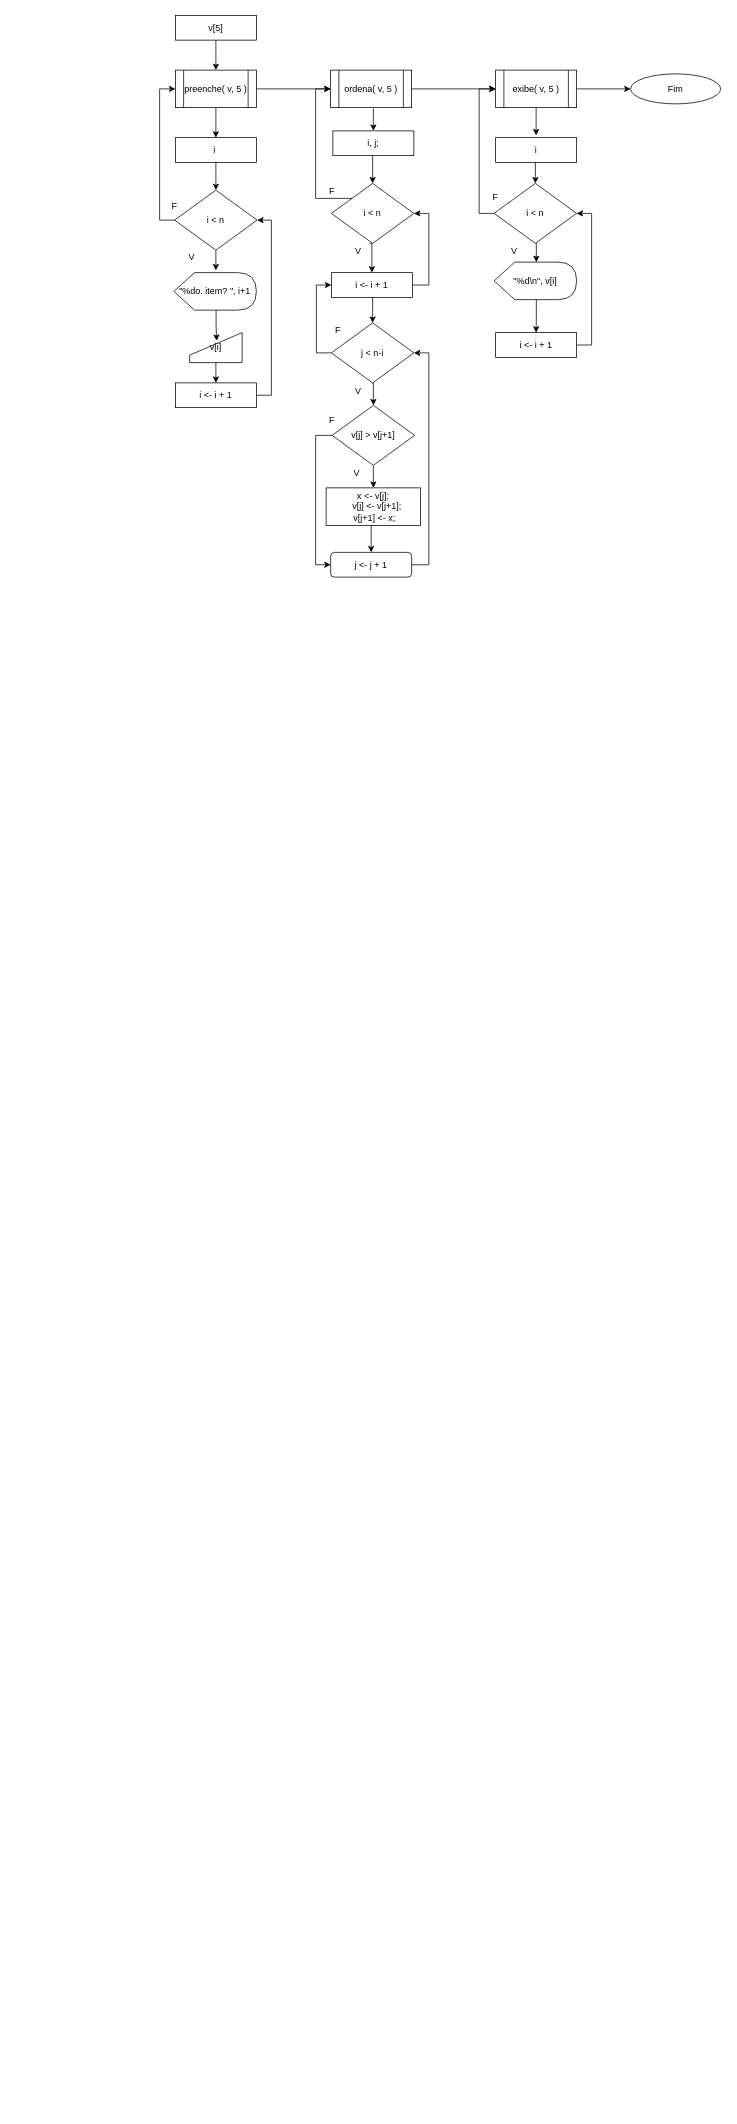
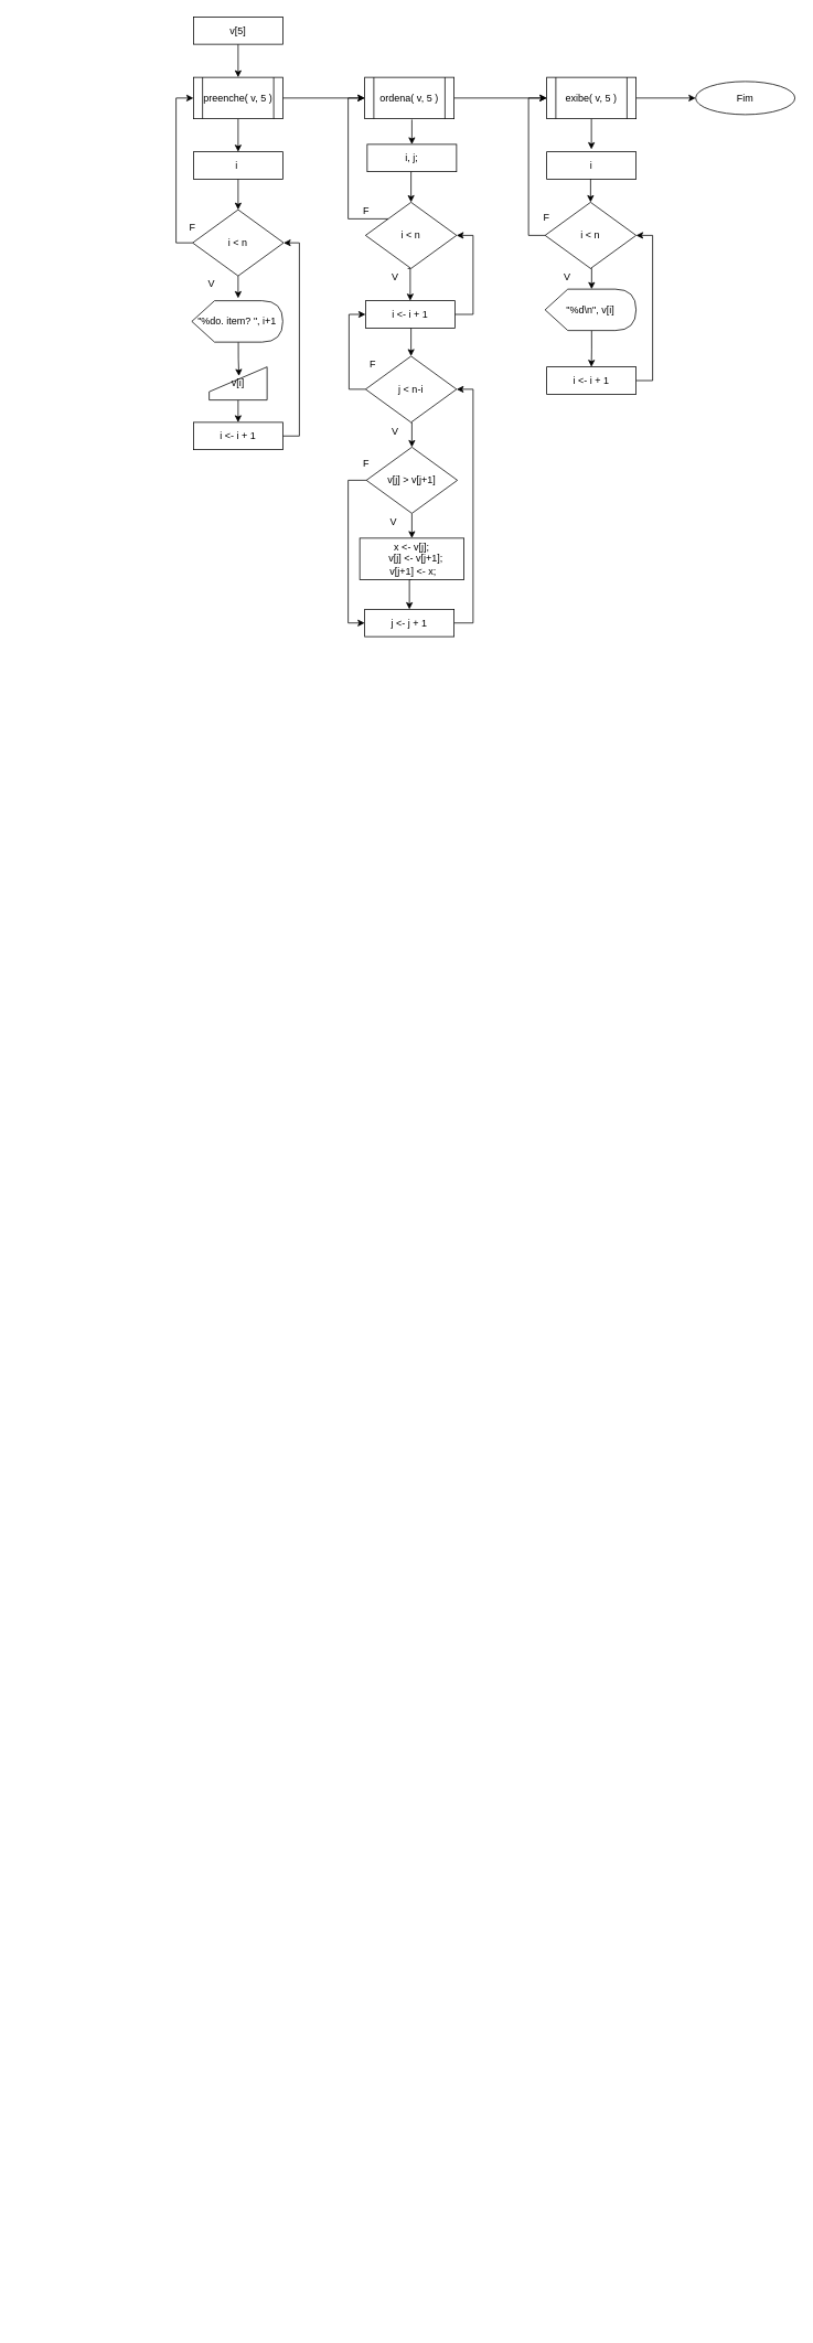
- <mxCell id="63" value="j &amp;lt;- j + 1" style="whiteSpace=wrap;html=1;rounded=1;" parent="1" vertex="1"><mxGeometry x="440" y="736" width="108" height="33" as="geometry" /></mxCell>
+ <mxCell id="63" value="j &amp;lt;- j + 1" style="rounded=0;whiteSpace=wrap;html=1;" parent="1" vertex="1"><mxGeometry x="440" y="736" width="108" height="33" as="geometry" /></mxCell>
